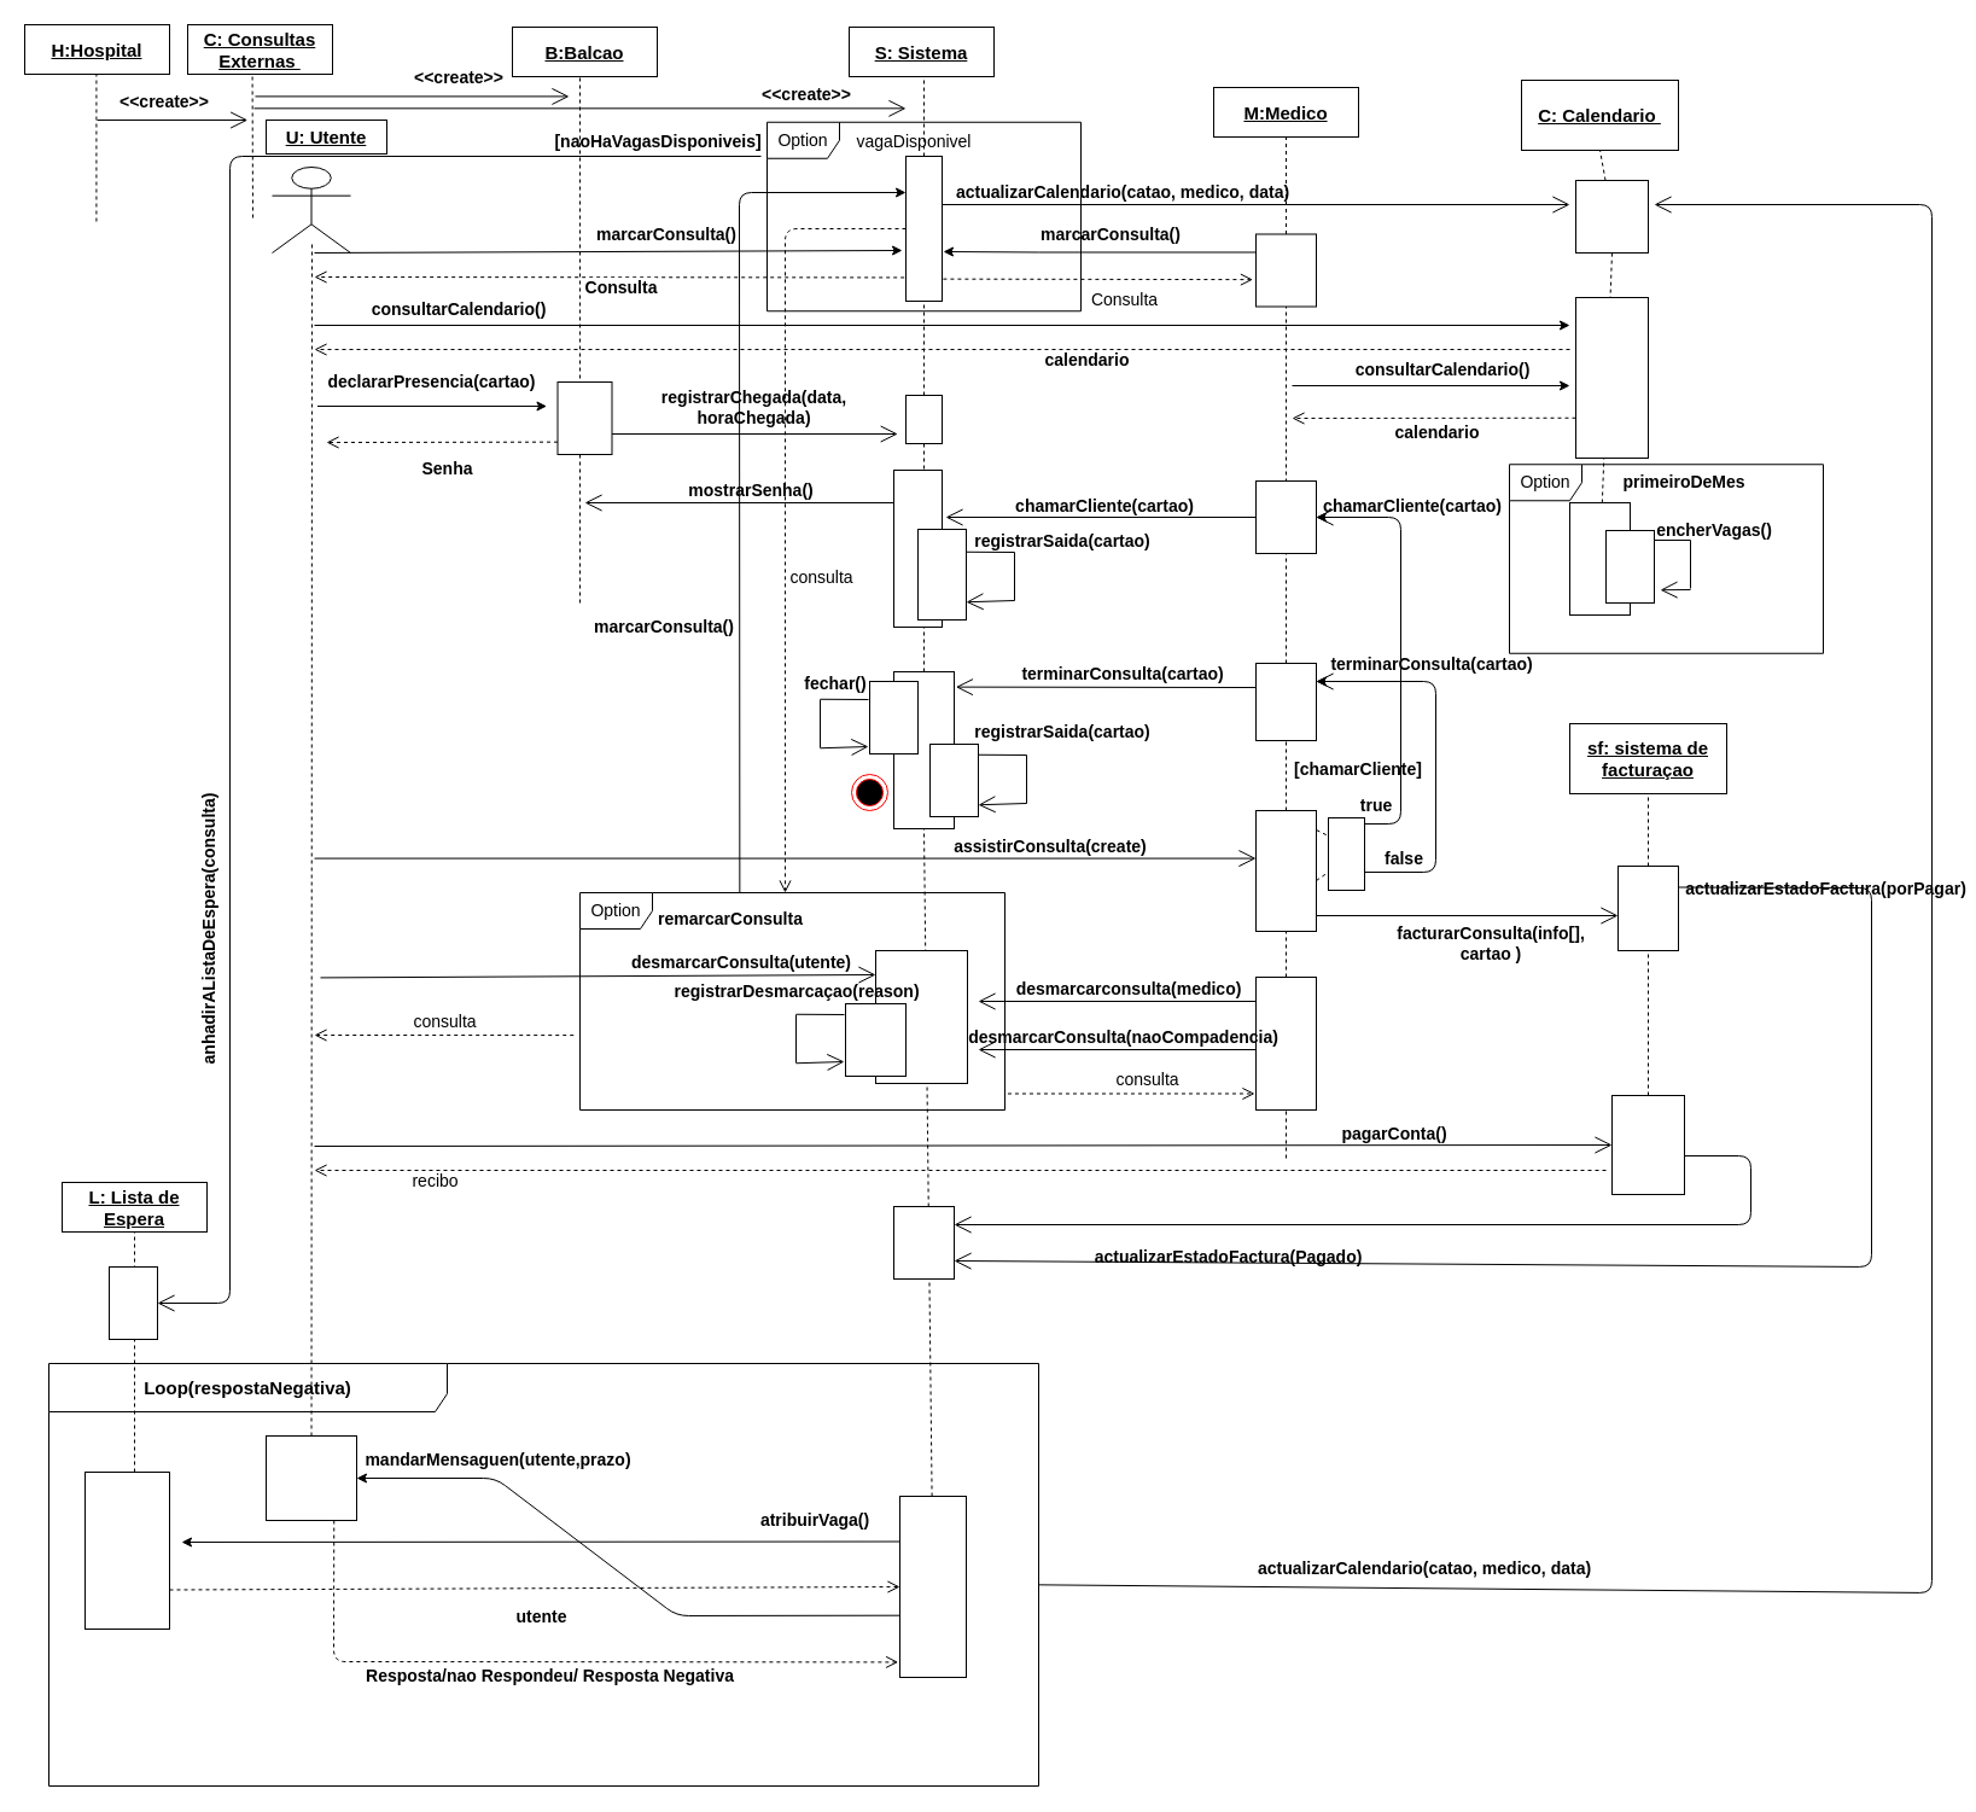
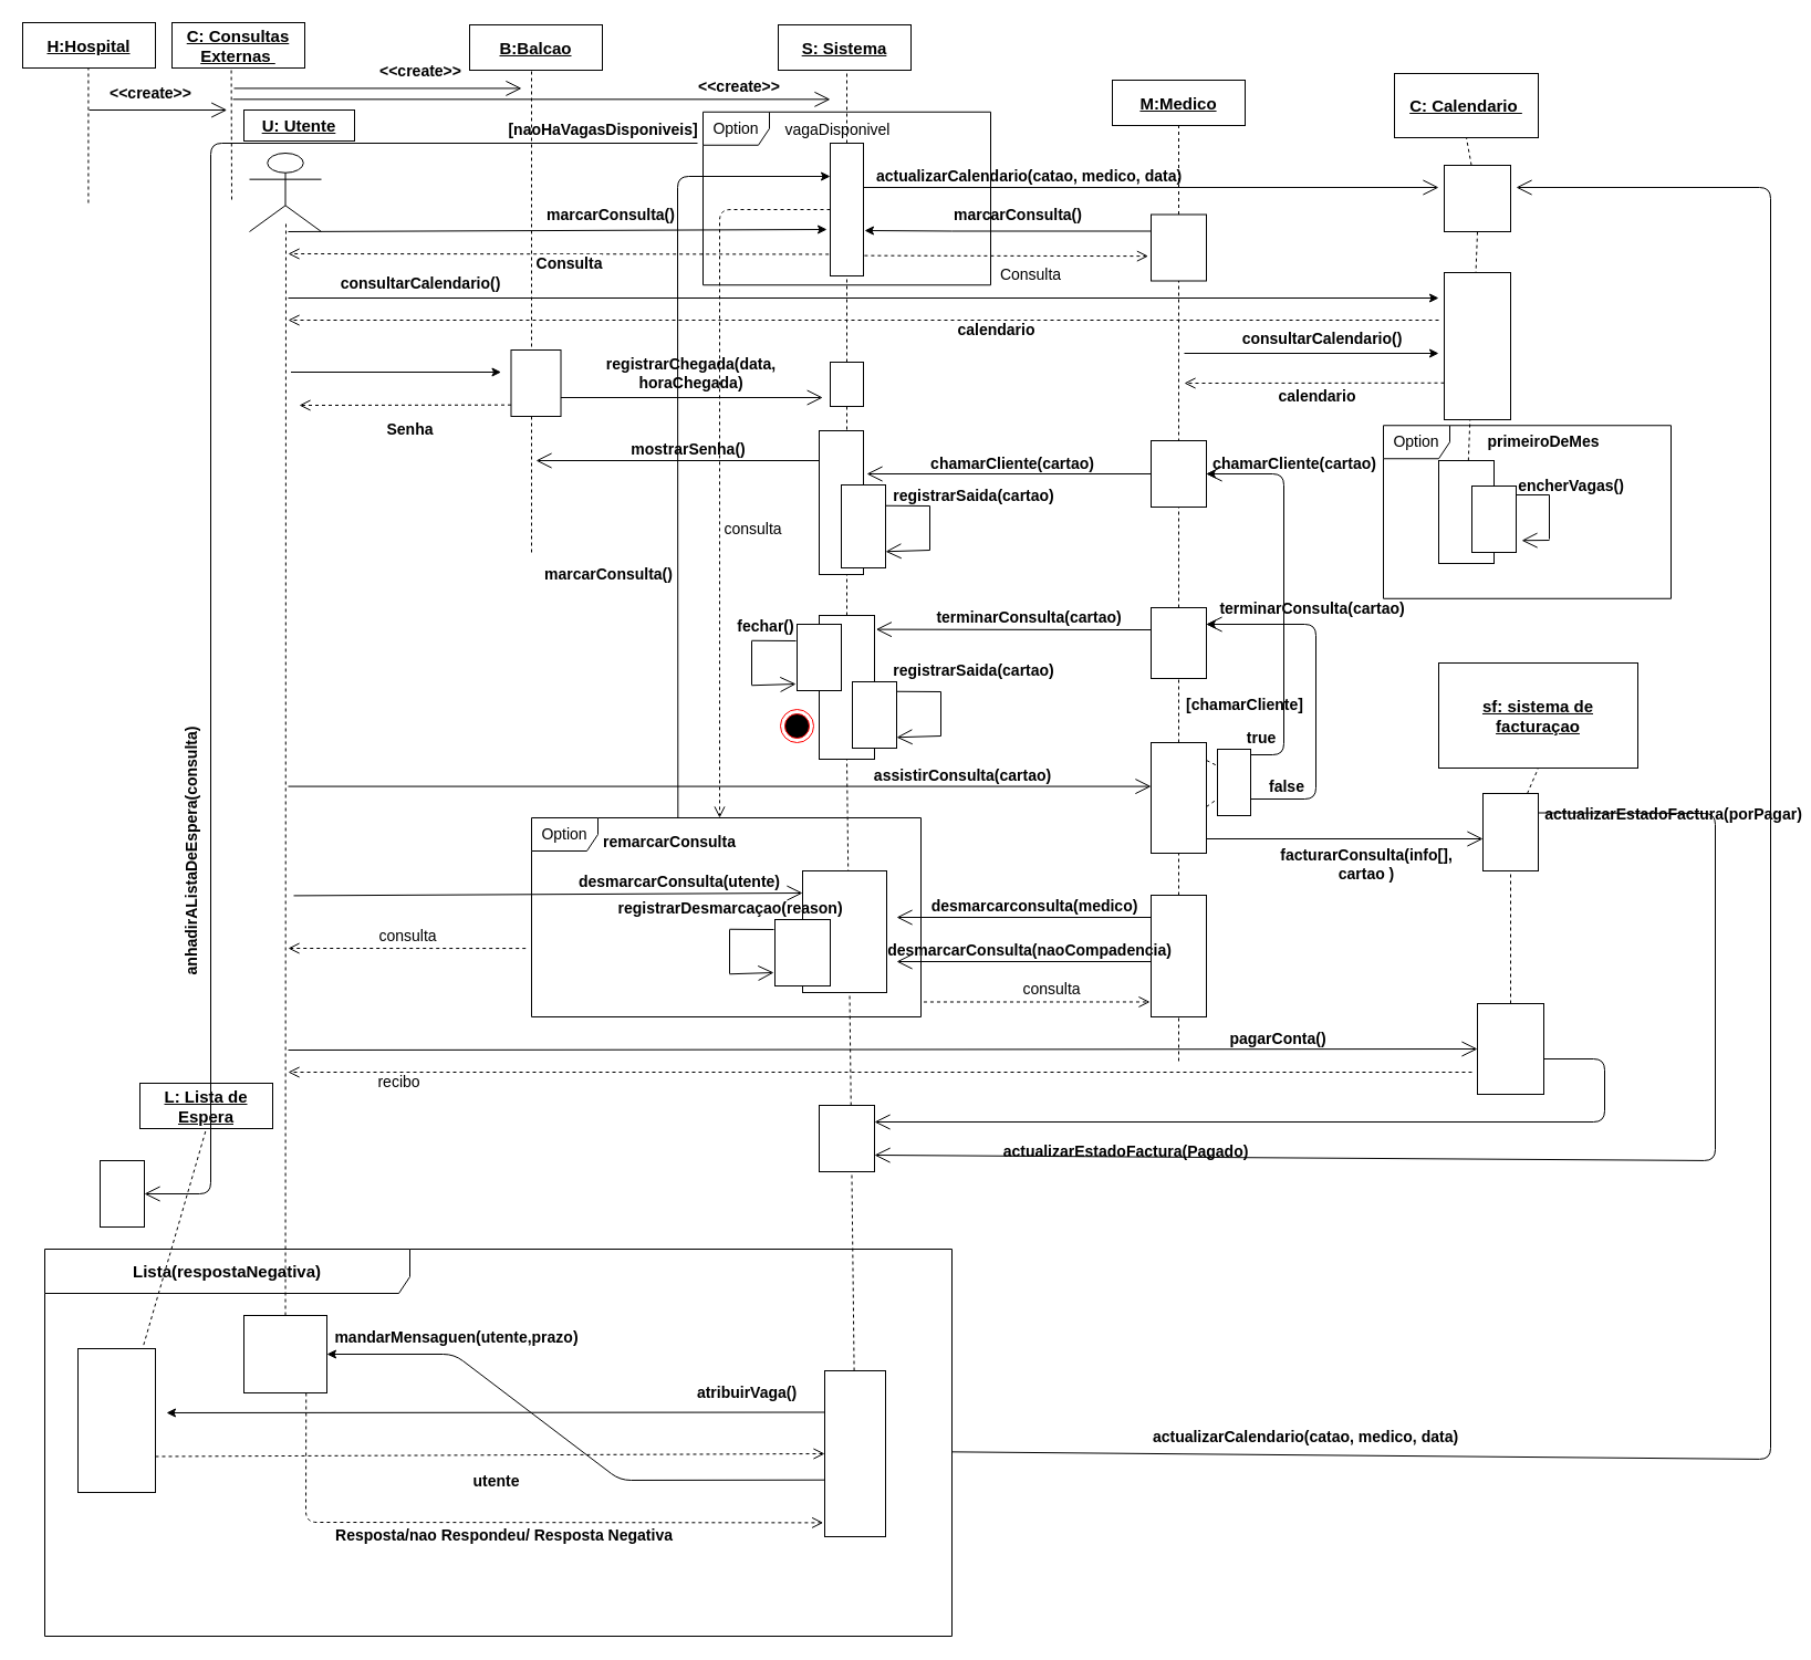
- <mxCell id="8" value="declararPresencia(cartao)" style="text;html=1;strokeColor=none;fillColor=none;align=center;verticalAlign=middle;whiteSpace=wrap;rounded=0;fontStyle=1;fontSize=14;" parent="1" vertex="1"><mxGeometry x="275" y="306" width="165" height="20" as="geometry" /></mxCell>
- <mxCell id="4" value="sf: sistema de facturaçao" style="text;html=1;align=center;verticalAlign=middle;whiteSpace=wrap;rounded=0;fontStyle=5;fontSize=15;strokeColor=#000000;fillColor=#ffffff;" parent="1" vertex="1"><mxGeometry x="1300" y="599" width="130" height="58" as="geometry" /></mxCell>
+ <mxCell id="4" value="sf: sistema de facturaçao" style="text;html=1;align=center;verticalAlign=middle;whiteSpace=wrap;rounded=0;fontStyle=5;fontSize=15;strokeColor=#000000;fillColor=#ffffff;" parent="1" vertex="1"><mxGeometry x="1300" y="599" width="180" height="95" as="geometry" /></mxCell>
- <mxCell id="34" value="assistirConsulta(create)" style="text;html=1;strokeColor=none;fillColor=none;align=center;verticalAlign=middle;whiteSpace=wrap;rounded=0;fontStyle=1;fontSize=14;" parent="1" vertex="1"><mxGeometry x="810" y="691" width="120" height="20" as="geometry" /></mxCell>
+ <mxCell id="34" value="assistirConsulta(cartao)" style="text;html=1;strokeColor=none;fillColor=none;align=center;verticalAlign=middle;whiteSpace=wrap;rounded=0;fontStyle=1;fontSize=14;" parent="1" vertex="1"><mxGeometry x="810" y="691" width="120" height="20" as="geometry" /></mxCell>
- <mxCell id="139" value="L: Lista de Espera" style="text;html=1;align=center;verticalAlign=middle;whiteSpace=wrap;rounded=0;fontStyle=5;fillColor=#ffffff;strokeColor=#000000;fontSize=15;" vertex="1" parent="1"><mxGeometry x="51" y="979" width="120" height="41" as="geometry" /></mxCell>
+ <mxCell id="139" value="L: Lista de Espera" style="text;html=1;align=center;verticalAlign=middle;whiteSpace=wrap;rounded=0;fontStyle=5;fillColor=#ffffff;strokeColor=#000000;fontSize=15;" vertex="1" parent="1"><mxGeometry x="126" y="979" width="120" height="41" as="geometry" /></mxCell>
- <mxCell id="2" value="&lt;font style=&quot;font-size: 15px&quot;&gt;&lt;b&gt;Loop(respostaNegativa)&lt;/b&gt;&lt;/font&gt;" style="shape=umlFrame;whiteSpace=wrap;html=1;strokeColor=#000000;fillColor=#ffffff;fontSize=14;width=330;height=40;" vertex="1" parent="1"><mxGeometry x="40" y="1129" width="820" height="350" as="geometry" /></mxCell>
+ <mxCell id="2" value="&lt;font style=&quot;font-size: 15px&quot;&gt;&lt;b&gt;Lista(respostaNegativa)&lt;/b&gt;&lt;/font&gt;" style="shape=umlFrame;whiteSpace=wrap;html=1;strokeColor=#000000;fillColor=#ffffff;fontSize=14;width=330;height=40;" vertex="1" parent="1"><mxGeometry x="40" y="1129" width="820" height="350" as="geometry" /></mxCell>
